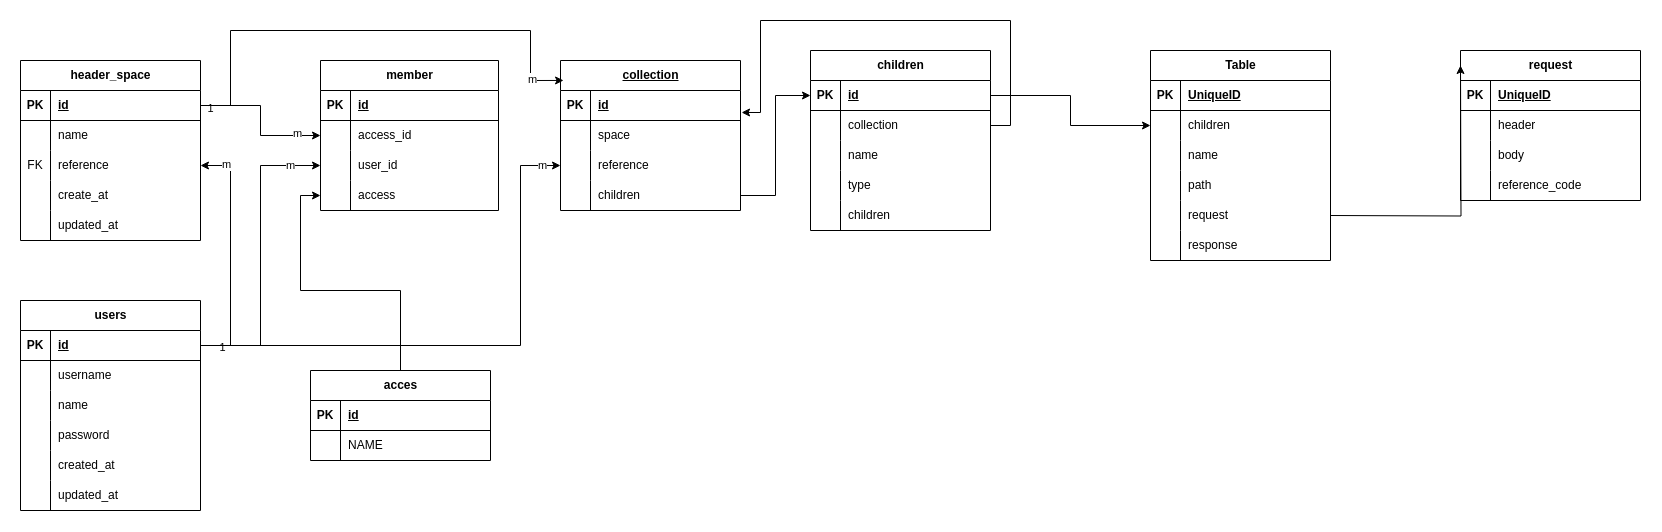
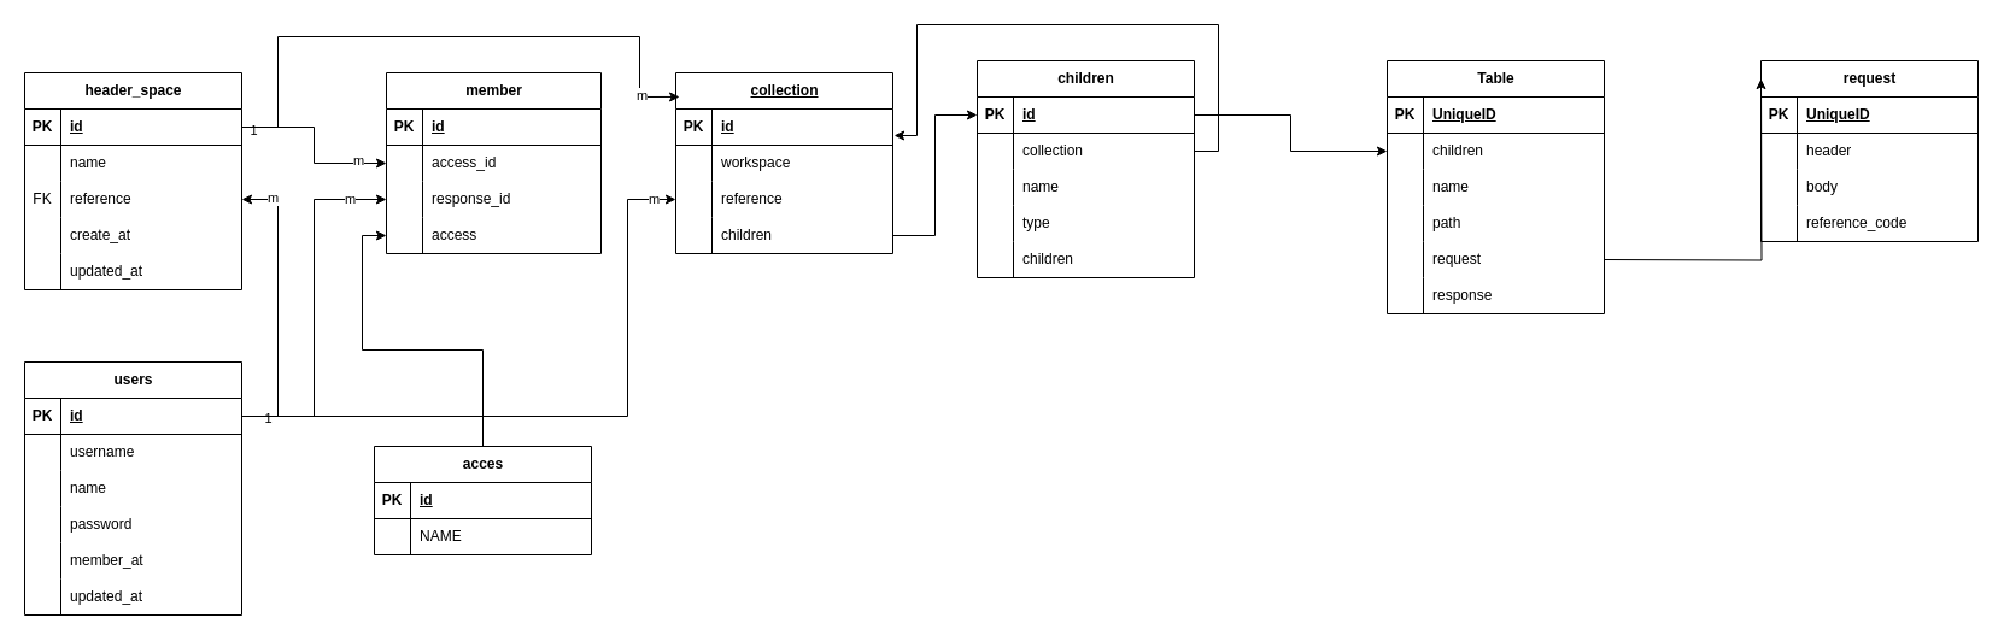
- <mxCell id="63" value="space" style="shape=partialRectangle;connectable=0;fillColor=none;top=0;left=0;bottom=0;right=0;align=left;spacingLeft=6;overflow=hidden;whiteSpace=wrap;html=1;" parent="61" vertex="1"><mxGeometry x="30" width="150" height="30" as="geometry"><mxRectangle width="150" height="30" as="alternateBounds" /></mxGeometry></mxCell>
+ <mxCell id="63" value="workspace" style="shape=partialRectangle;connectable=0;fillColor=none;top=0;left=0;bottom=0;right=0;align=left;spacingLeft=6;overflow=hidden;whiteSpace=wrap;html=1;" parent="61" vertex="1"><mxGeometry x="30" width="150" height="30" as="geometry"><mxRectangle width="150" height="30" as="alternateBounds" /></mxGeometry></mxCell>
- <mxCell id="27" value="user_id" style="shape=partialRectangle;connectable=0;fillColor=none;top=0;left=0;bottom=0;right=0;align=left;spacingLeft=6;overflow=hidden;whiteSpace=wrap;html=1;" parent="25" vertex="1"><mxGeometry x="30" width="148" height="30" as="geometry"><mxRectangle width="148" height="30" as="alternateBounds" /></mxGeometry></mxCell>
+ <mxCell id="27" value="response_id" style="shape=partialRectangle;connectable=0;fillColor=none;top=0;left=0;bottom=0;right=0;align=left;spacingLeft=6;overflow=hidden;whiteSpace=wrap;html=1;" parent="25" vertex="1"><mxGeometry x="30" width="148" height="30" as="geometry"><mxRectangle width="148" height="30" as="alternateBounds" /></mxGeometry></mxCell>
- <mxCell id="46" value="created_at" style="shape=partialRectangle;connectable=0;fillColor=none;top=0;left=0;bottom=0;right=0;align=left;spacingLeft=6;overflow=hidden;whiteSpace=wrap;html=1;" parent="44" vertex="1"><mxGeometry x="30" width="150" height="30" as="geometry"><mxRectangle width="150" height="30" as="alternateBounds" /></mxGeometry></mxCell>
+ <mxCell id="46" value="member_at" style="shape=partialRectangle;connectable=0;fillColor=none;top=0;left=0;bottom=0;right=0;align=left;spacingLeft=6;overflow=hidden;whiteSpace=wrap;html=1;" parent="44" vertex="1"><mxGeometry x="30" width="150" height="30" as="geometry"><mxRectangle width="150" height="30" as="alternateBounds" /></mxGeometry></mxCell>
